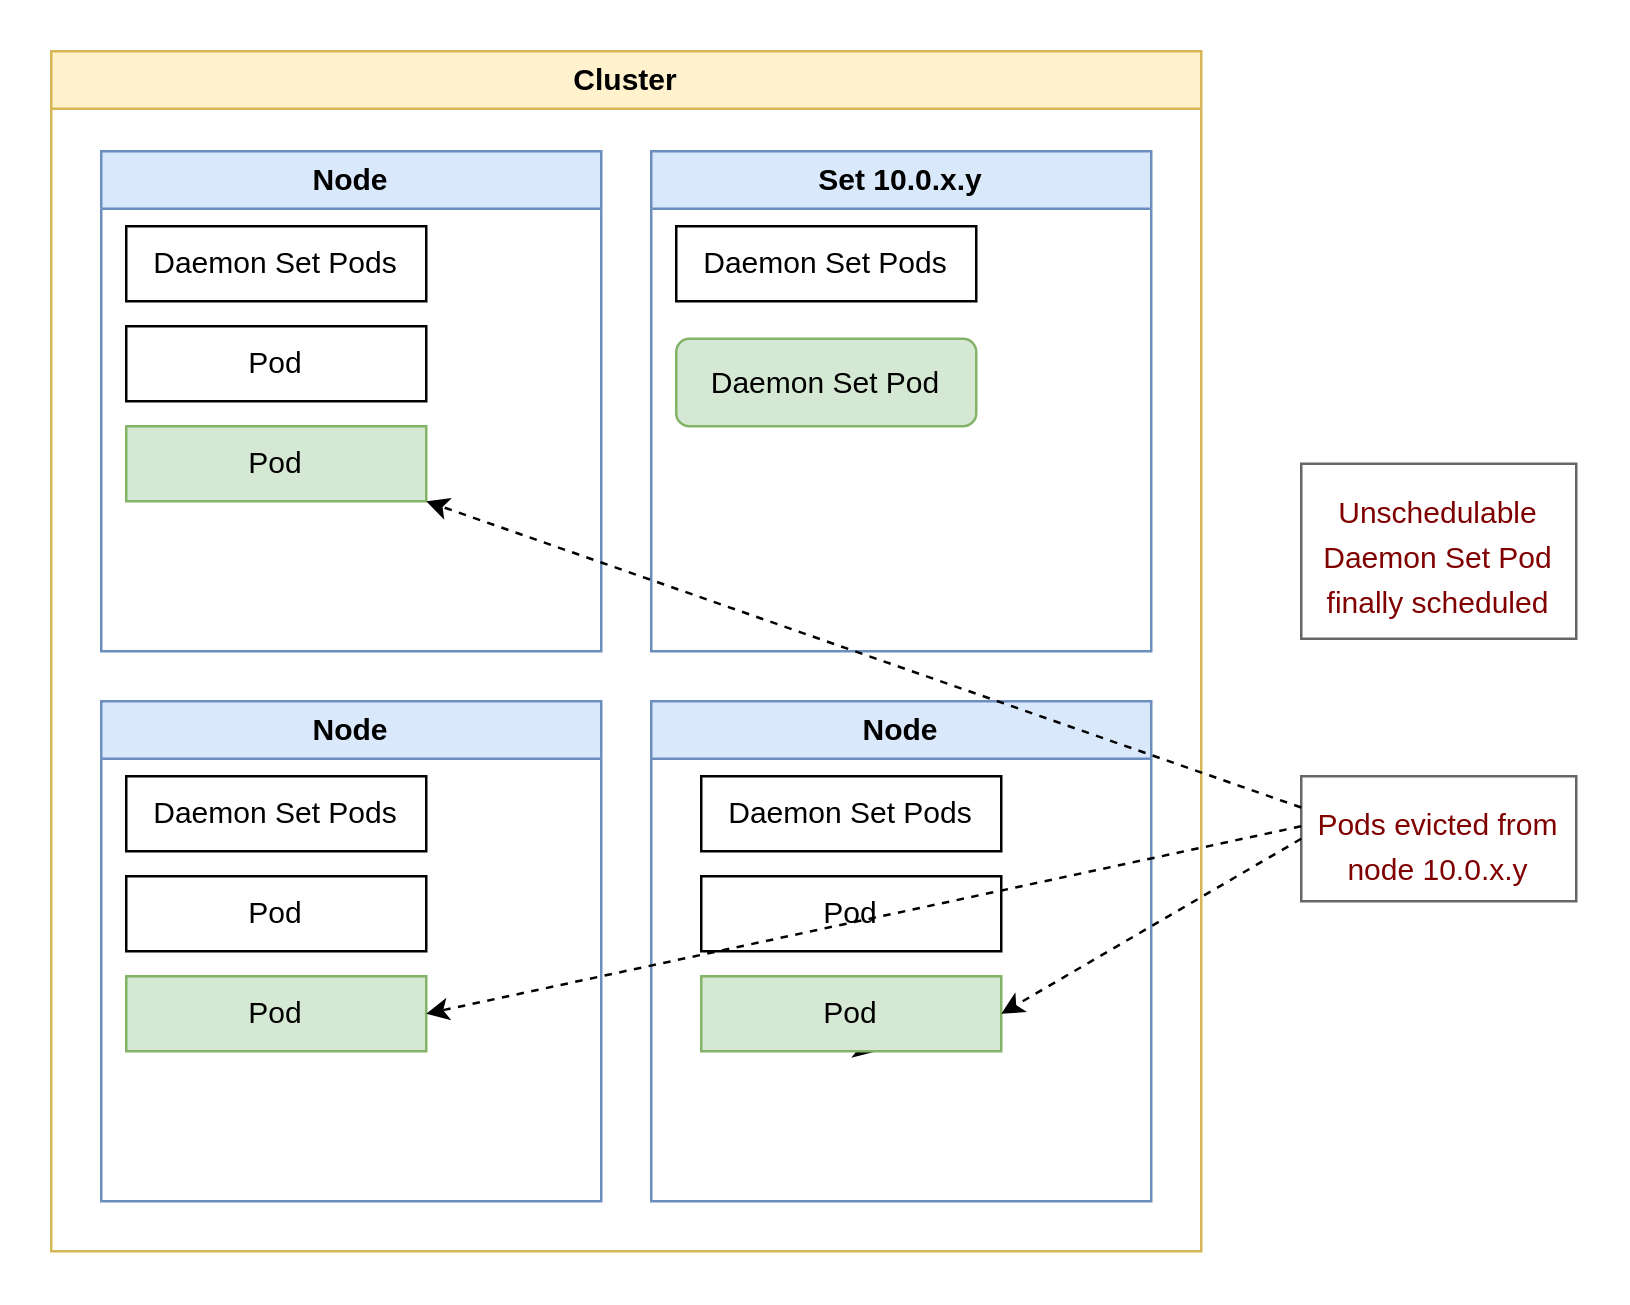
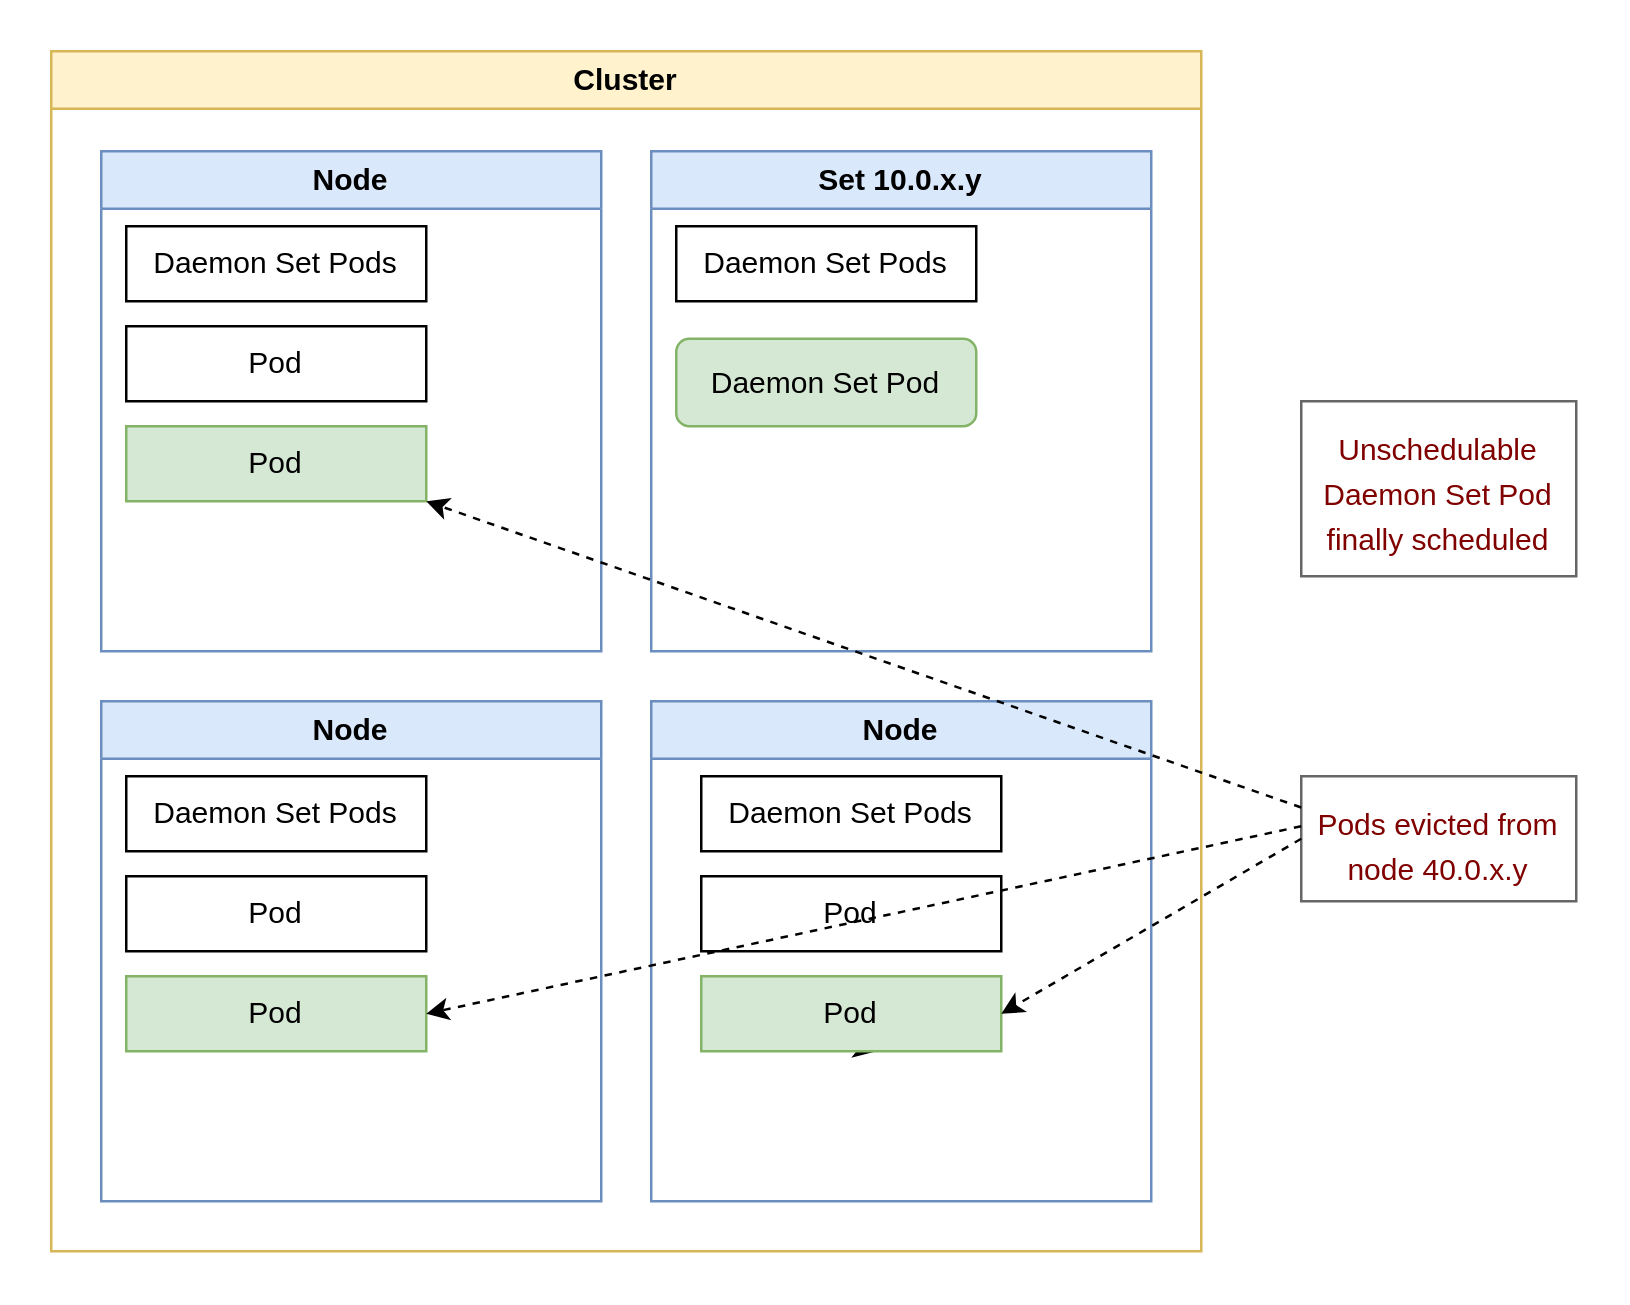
- <mxCell id="23" value="&lt;div style=&quot;color: rgb(0, 0, 0); font-weight: normal; font-size: 12px; line-height: 18px;&quot;&gt;&lt;div&gt;&lt;span style=&quot;color: #800000;&quot;&gt;Unschedulable Daemon Set Pod finally scheduled&lt;/span&gt;&lt;/div&gt;&lt;/div&gt;" style="text;whiteSpace=wrap;html=1;fontFamily=Helvetica;fillColor=none;fontColor=#333333;strokeColor=#666666;labelBackgroundColor=none;spacingTop=4;spacingBottom=4;spacingLeft=4;spacingRight=4;align=center;" vertex="1" parent="1"><mxGeometry x="520" y="185" width="110" height="70" as="geometry" /></mxCell>
+ <mxCell id="23" value="&lt;div style=&quot;color: rgb(0, 0, 0); font-weight: normal; font-size: 12px; line-height: 18px;&quot;&gt;&lt;div&gt;&lt;span style=&quot;color: #800000;&quot;&gt;Unschedulable Daemon Set Pod finally scheduled&lt;/span&gt;&lt;/div&gt;&lt;/div&gt;" style="text;whiteSpace=wrap;html=1;fontFamily=Helvetica;fillColor=none;fontColor=#333333;strokeColor=#666666;labelBackgroundColor=none;spacingTop=4;spacingBottom=4;spacingLeft=4;spacingRight=4;align=center;" vertex="1" parent="1"><mxGeometry x="520" y="160" width="110" height="70" as="geometry" /></mxCell>
- <mxCell id="17" value="&lt;div style=&quot;color: rgb(0, 0, 0); font-weight: normal; font-size: 12px; line-height: 18px;&quot;&gt;&lt;div&gt;&lt;span style=&quot;color: #800000;&quot;&gt;Pods evicted from node 10.0.x.y&lt;/span&gt;&lt;/div&gt;&lt;/div&gt;" style="text;whiteSpace=wrap;html=1;fontFamily=Helvetica;fillColor=none;fontColor=#333333;strokeColor=#666666;labelBackgroundColor=none;spacingTop=4;spacingBottom=4;spacingLeft=4;spacingRight=4;align=center;" parent="1" vertex="1"><mxGeometry x="520" y="310" width="110" height="50" as="geometry" /></mxCell>
+ <mxCell id="17" value="&lt;div style=&quot;color: rgb(0, 0, 0); font-weight: normal; font-size: 12px; line-height: 18px;&quot;&gt;&lt;div&gt;&lt;span style=&quot;color: #800000;&quot;&gt;Pods evicted from node 40.0.x.y&lt;/span&gt;&lt;/div&gt;&lt;/div&gt;" style="text;whiteSpace=wrap;html=1;fontFamily=Helvetica;fillColor=none;fontColor=#333333;strokeColor=#666666;labelBackgroundColor=none;spacingTop=4;spacingBottom=4;spacingLeft=4;spacingRight=4;align=center;" parent="1" vertex="1"><mxGeometry x="520" y="310" width="110" height="50" as="geometry" /></mxCell>
